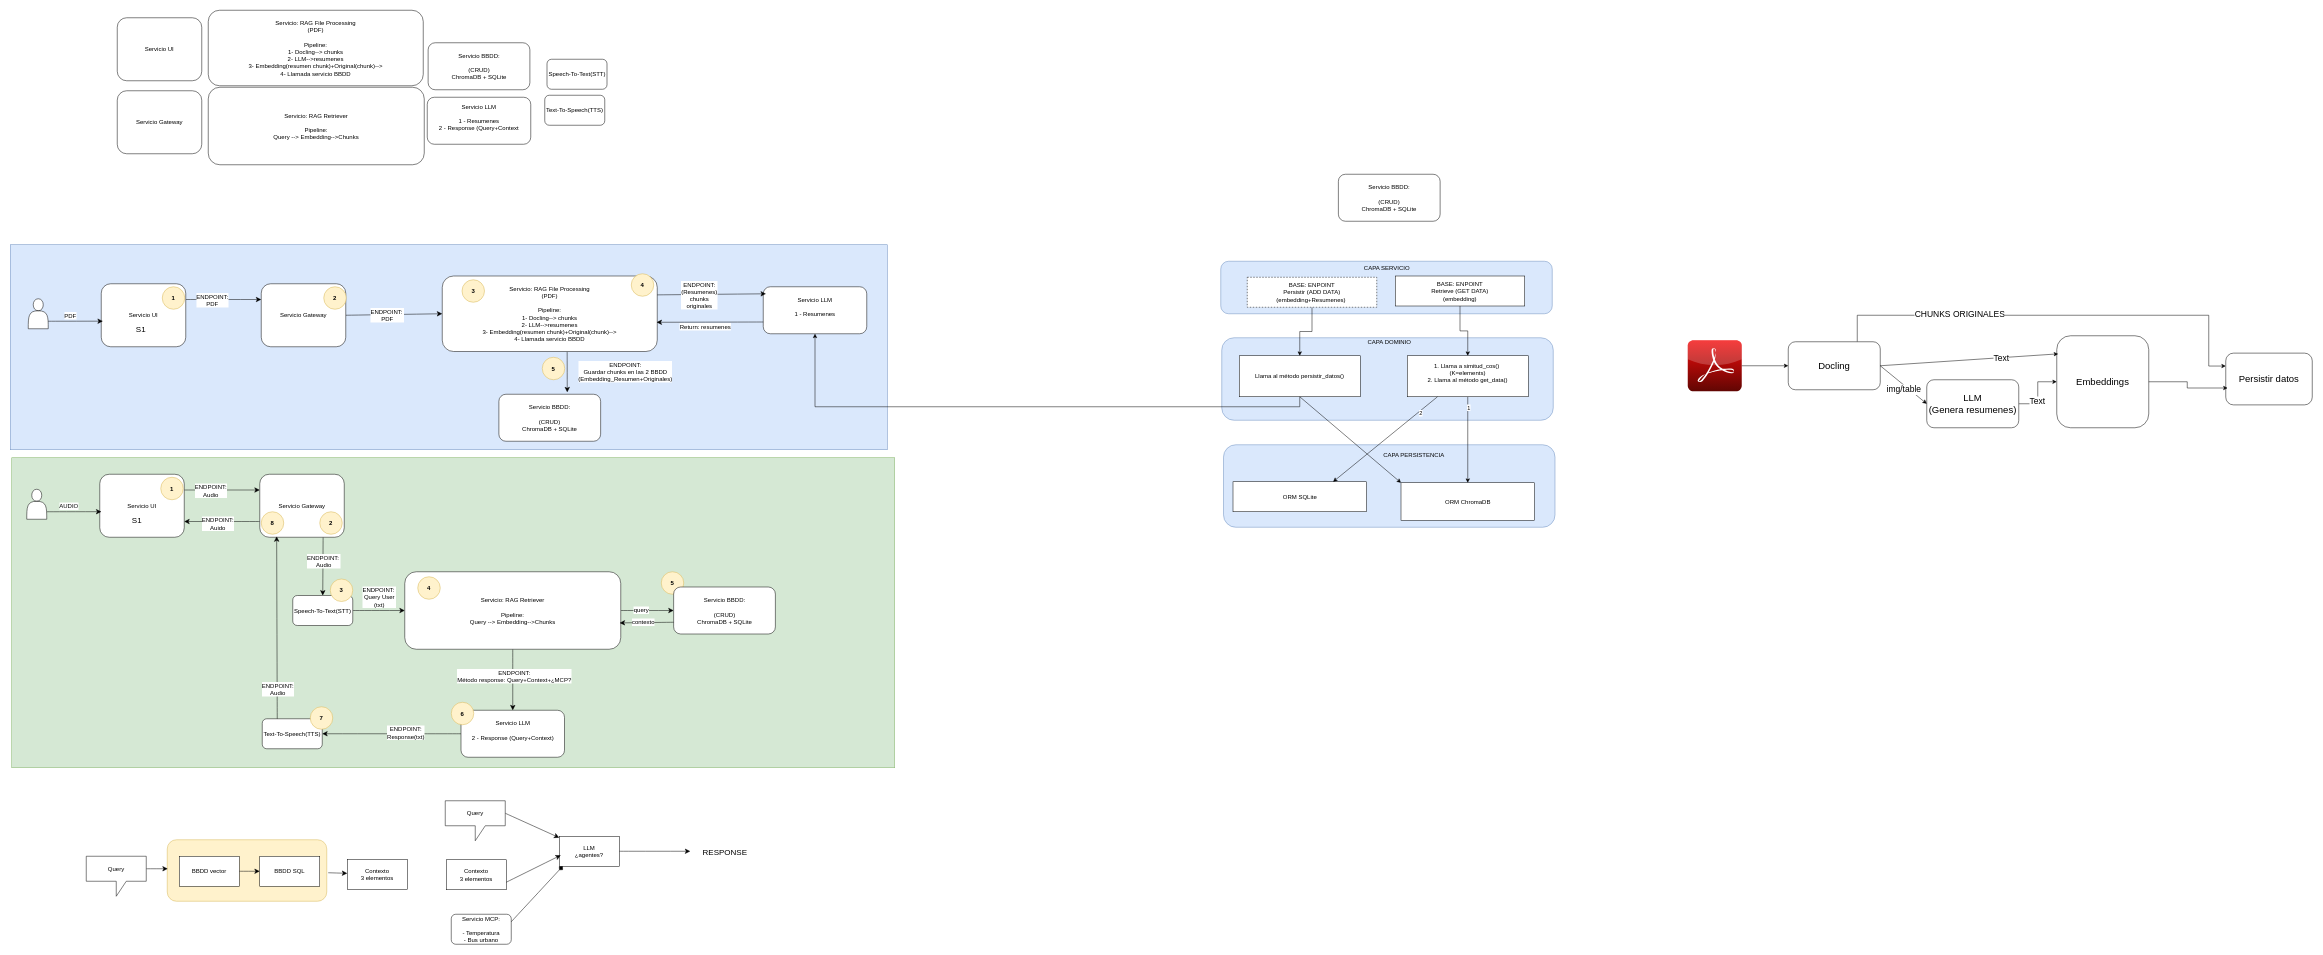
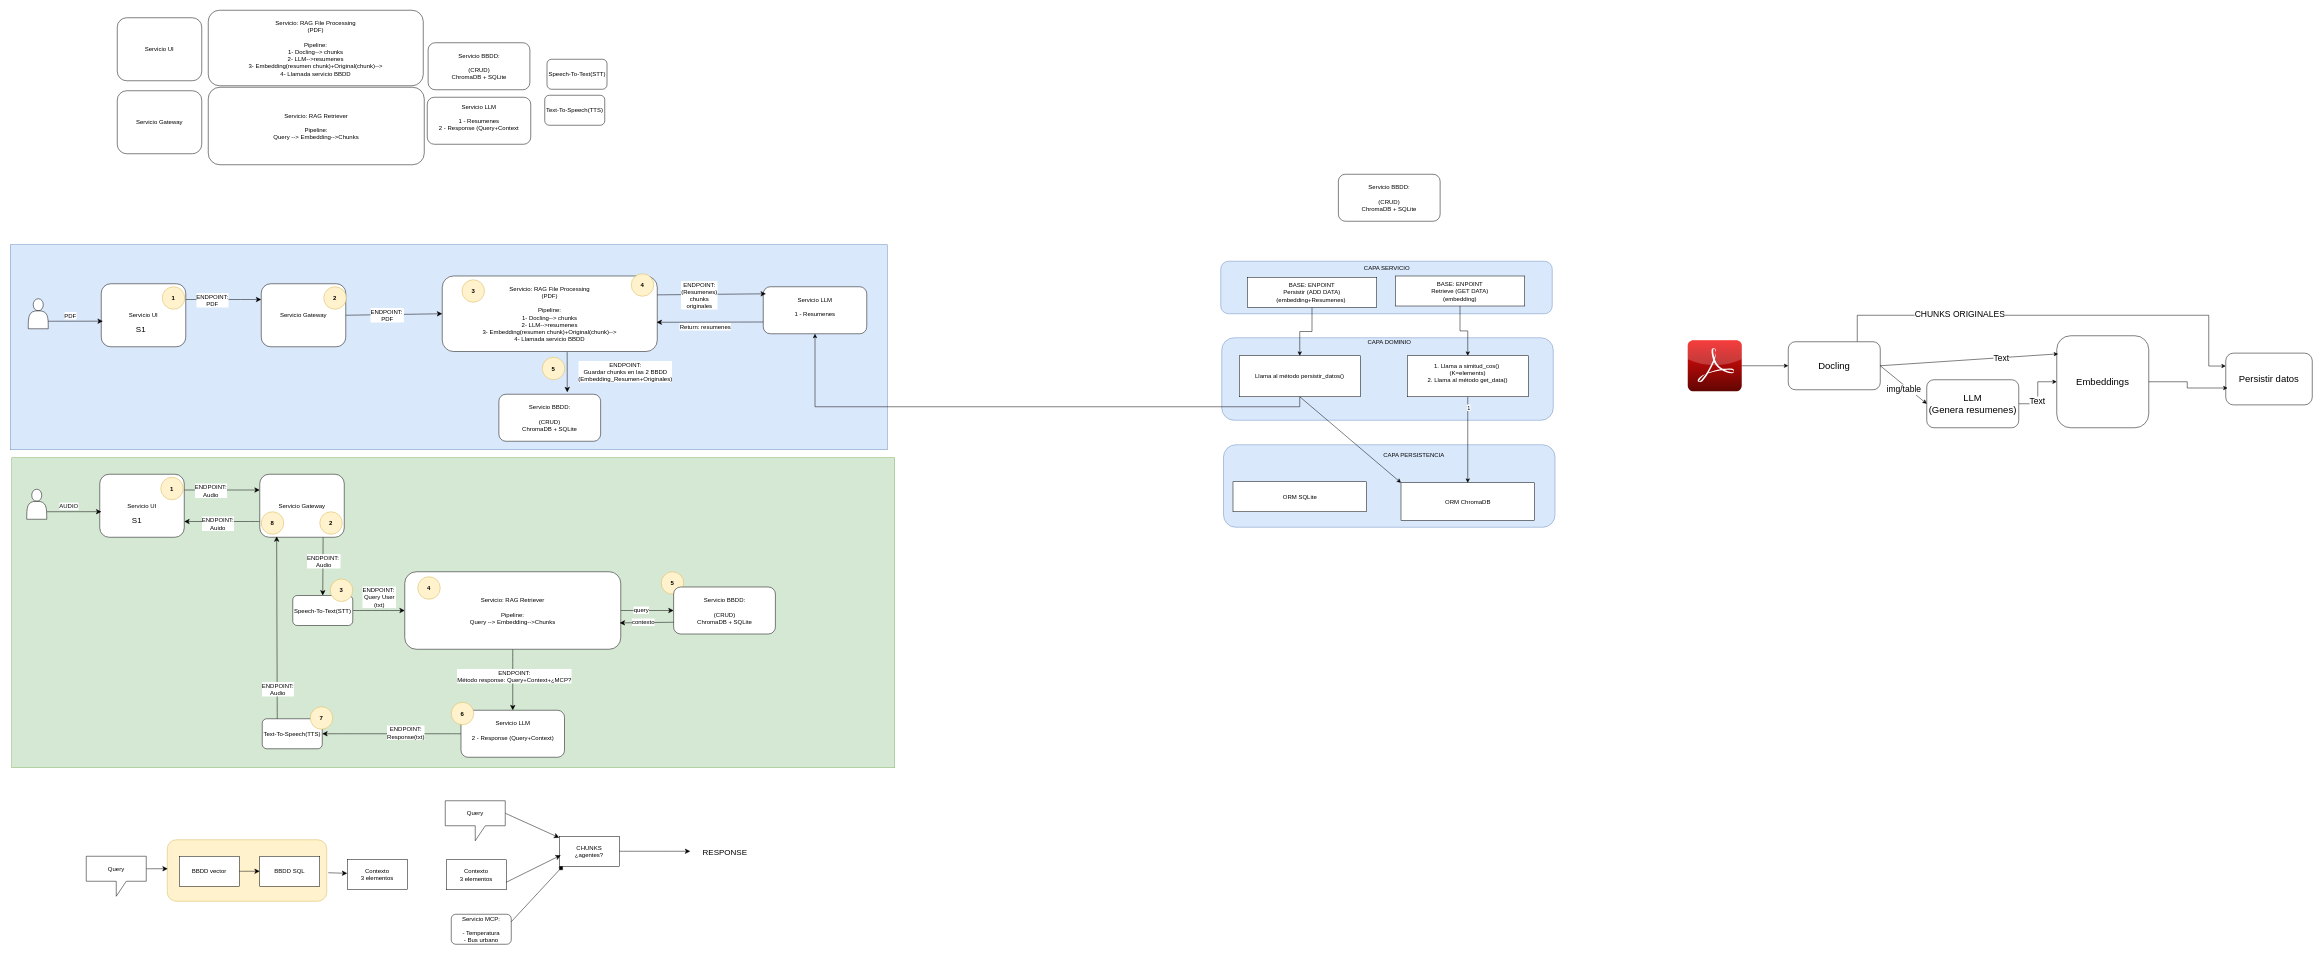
- <mxCell id="98" value="BASE: ENPOINT&lt;br&gt;Persistir (ADD DATA)&lt;br&gt;(embedding+Resumenes)&amp;nbsp;" style="rounded=0;whiteSpace=wrap;html=1;dashed=1;" vertex="1" parent="1"><mxGeometry x="2494" y="554" width="259" height="60" as="geometry" /></mxCell>
+ <mxCell id="98" value="BASE: ENPOINT&lt;br&gt;Persistir (ADD DATA)&lt;br&gt;(embedding+Resumenes)&amp;nbsp;" style="rounded=0;whiteSpace=wrap;html=1;" vertex="1" parent="1"><mxGeometry x="2494" y="554" width="259" height="60" as="geometry" /></mxCell>
- <mxCell id="109" value="" style="endArrow=classic;html=1;rounded=0;exitX=0.25;exitY=1;exitDx=0;exitDy=0;entryX=0.75;entryY=0;entryDx=0;entryDy=0;" edge="1" parent="1" source="107" target="94"><mxGeometry width="50" height="50" relative="1" as="geometry"><mxPoint x="2652" y="741" as="sourcePoint" /><mxPoint x="2702" y="691" as="targetPoint" /></mxGeometry></mxCell>
- <mxCell id="110" value="2" style="edgeLabel;html=1;align=center;verticalAlign=middle;resizable=0;points=[];" vertex="1" connectable="0" parent="109"><mxGeometry x="-0.654" y="3" relative="1" as="geometry"><mxPoint x="1" as="offset" /></mxGeometry></mxCell>
- <mxCell id="18" value="LLM&lt;br&gt;¿agentes?" style="rounded=0;whiteSpace=wrap;html=1;" parent="1" vertex="1"><mxGeometry x="1118" y="1672" width="120" height="60" as="geometry" /></mxCell>
+ <mxCell id="18" value="CHUNKS&lt;br&gt;¿agentes?" style="rounded=0;whiteSpace=wrap;html=1;" parent="1" vertex="1"><mxGeometry x="1118" y="1672" width="120" height="60" as="geometry" /></mxCell>
